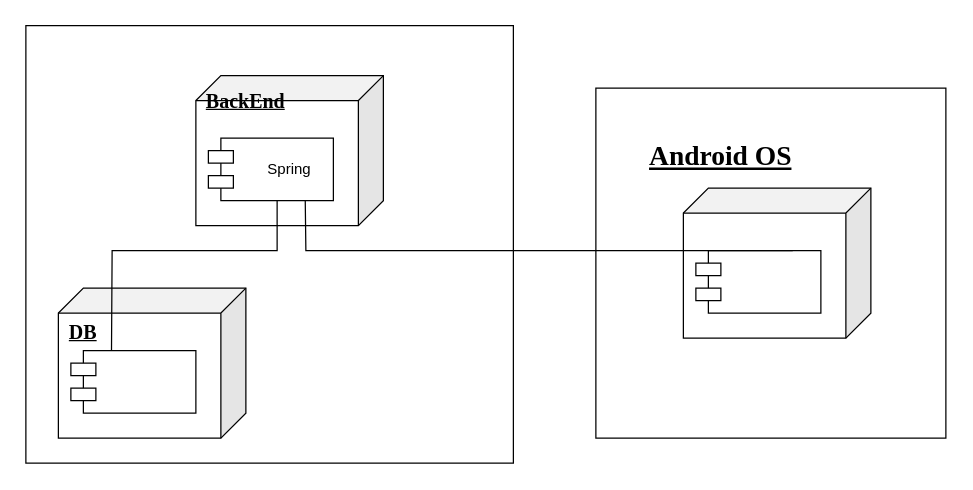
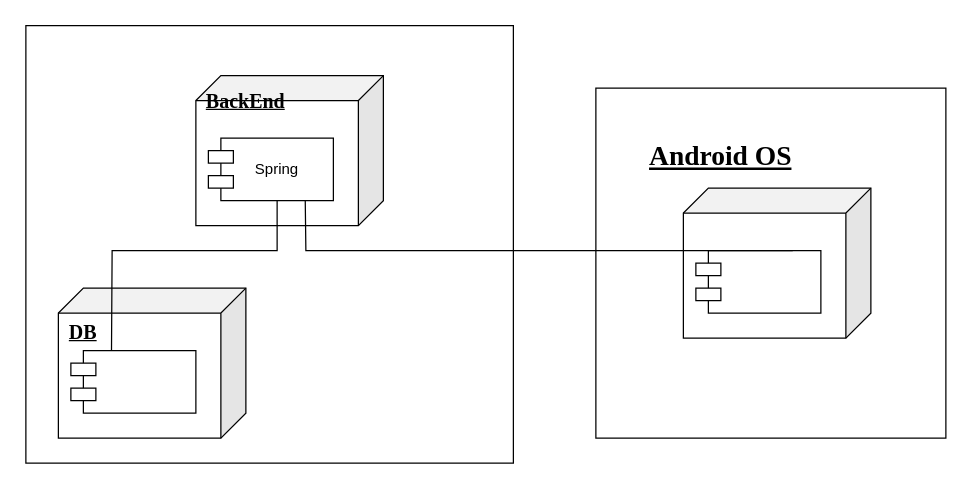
- <mxCell id="16" value="Spring" style="text;html=1;align=center;verticalAlign=middle;whiteSpace=wrap;rounded=0;" parent="10" vertex="1"><mxGeometry x="55" y="60" width="60" height="30" as="geometry" /></mxCell>
+ <mxCell id="16" value="Spring" style="text;html=1;align=center;verticalAlign=middle;whiteSpace=wrap;rounded=0;" parent="10" vertex="1"><mxGeometry x="45" y="60" width="60" height="30" as="geometry" /></mxCell>
